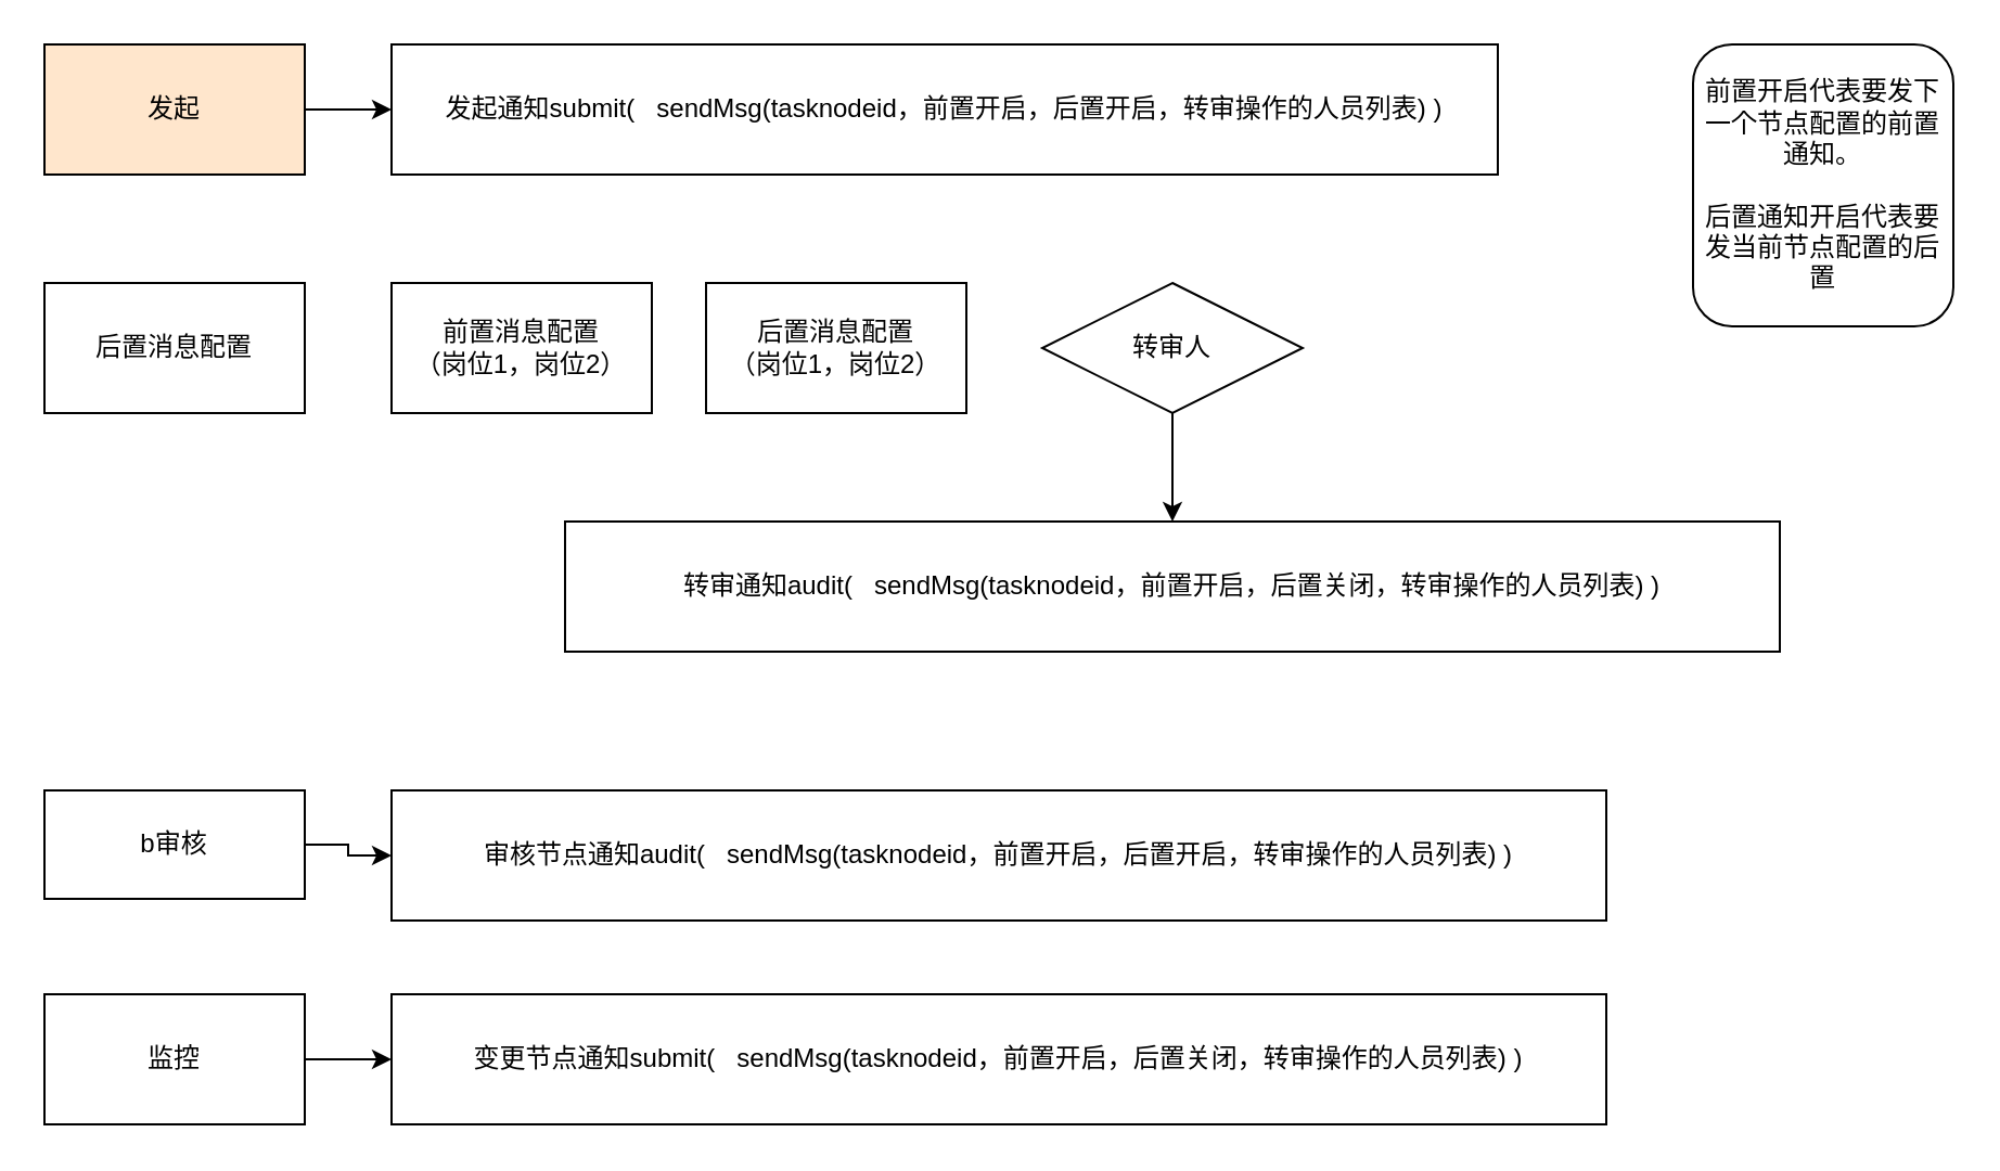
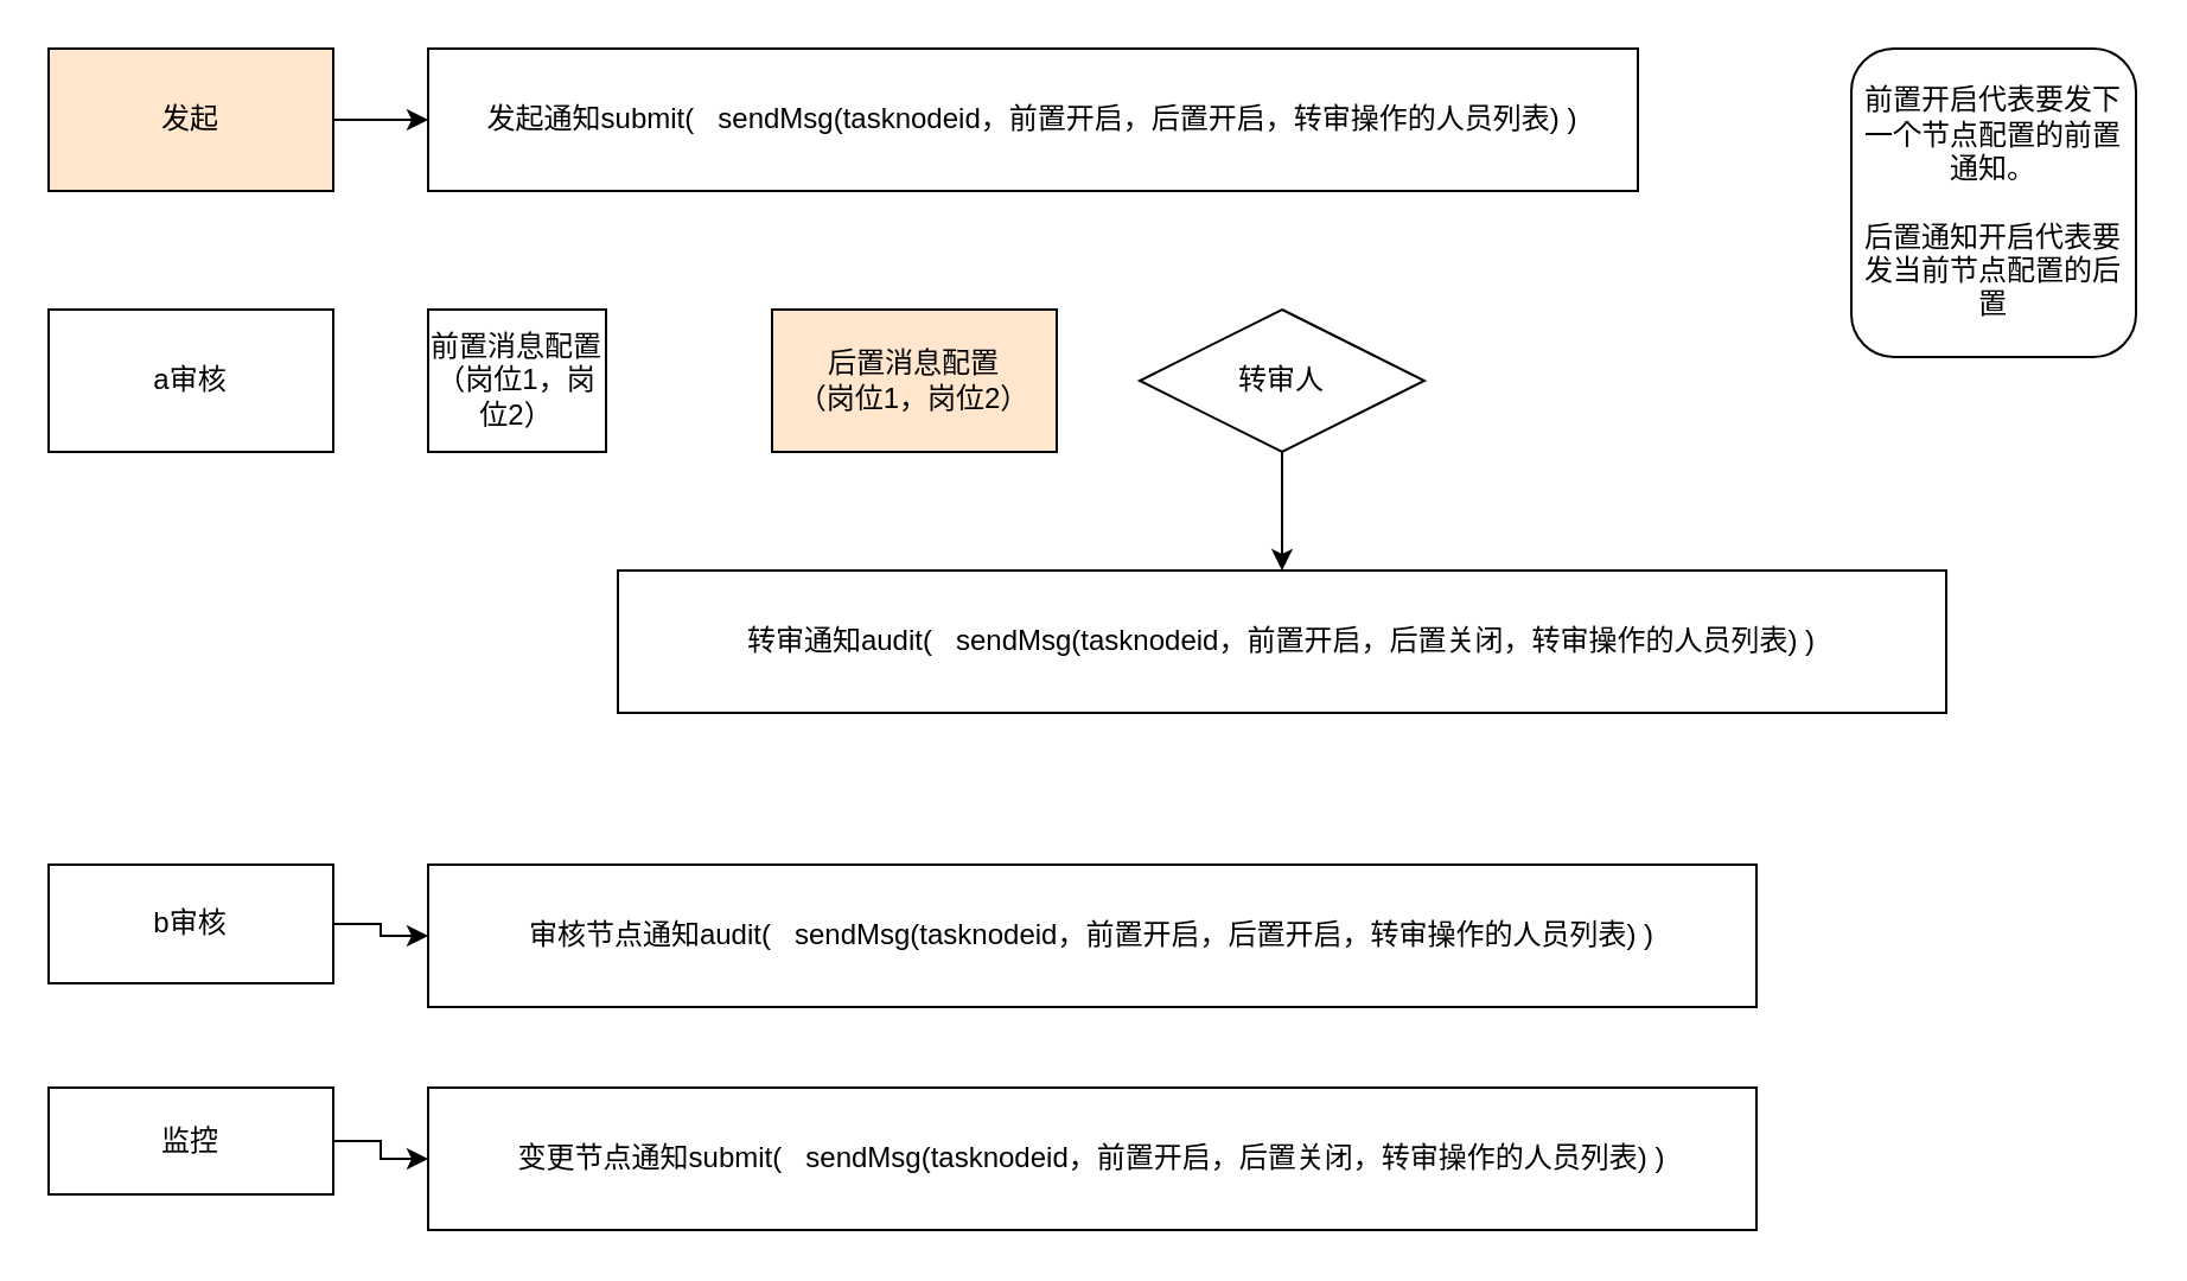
- <mxCell id="2" value="后置消息配置" style="rounded=0;whiteSpace=wrap;html=1;" vertex="1" parent="1"><mxGeometry x="20" y="130" width="120" height="60" as="geometry" /></mxCell>
+ <mxCell id="2" value="a审核" style="rounded=0;whiteSpace=wrap;html=1;" vertex="1" parent="1"><mxGeometry x="20" y="130" width="120" height="60" as="geometry" /></mxCell>
- <mxCell id="12" value="前置消息配置&lt;br&gt;（岗位1，岗位2）" style="rounded=0;whiteSpace=wrap;html=1;" vertex="1" parent="1"><mxGeometry x="180" y="130" width="120" height="60" as="geometry" /></mxCell>
+ <mxCell id="12" value="前置消息配置&lt;br&gt;（岗位1，岗位2）" style="rounded=0;whiteSpace=wrap;html=1;" vertex="1" parent="1"><mxGeometry x="180" y="130" width="75" height="60" as="geometry" /></mxCell>
- <mxCell id="9" value="后置消息配置&lt;br&gt;（岗位1，岗位2）" style="rounded=0;whiteSpace=wrap;html=1;" vertex="1" parent="1"><mxGeometry x="325" y="130" width="120" height="60" as="geometry" /></mxCell>
+ <mxCell id="9" value="后置消息配置&lt;br&gt;（岗位1，岗位2）" style="rounded=0;whiteSpace=wrap;html=1;fillColor=#ffe6cc;" vertex="1" parent="1"><mxGeometry x="325" y="130" width="120" height="60" as="geometry" /></mxCell>
- <mxCell id="6" value="监控" style="rounded=0;whiteSpace=wrap;html=1;" vertex="1" parent="1"><mxGeometry x="20" y="458" width="120" height="60" as="geometry" /></mxCell>
+ <mxCell id="6" value="监控" style="rounded=0;whiteSpace=wrap;html=1;" vertex="1" parent="1"><mxGeometry x="20" y="458" width="120" height="45" as="geometry" /></mxCell>
